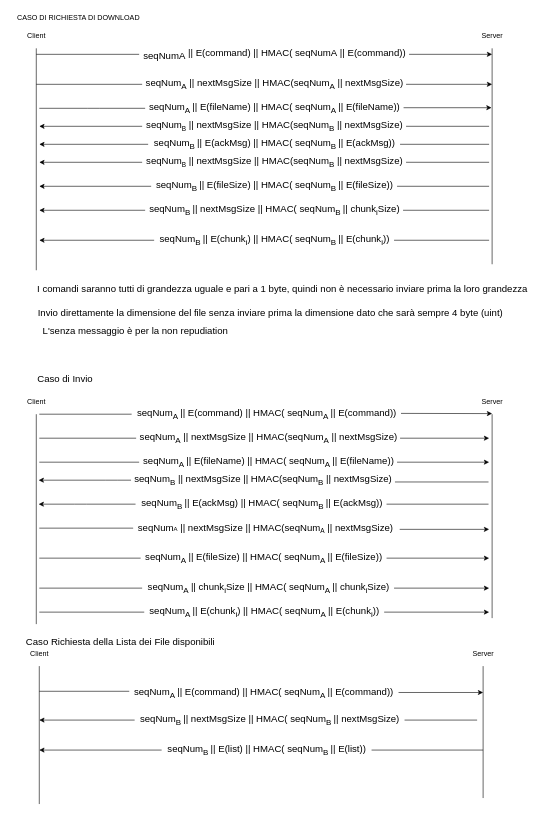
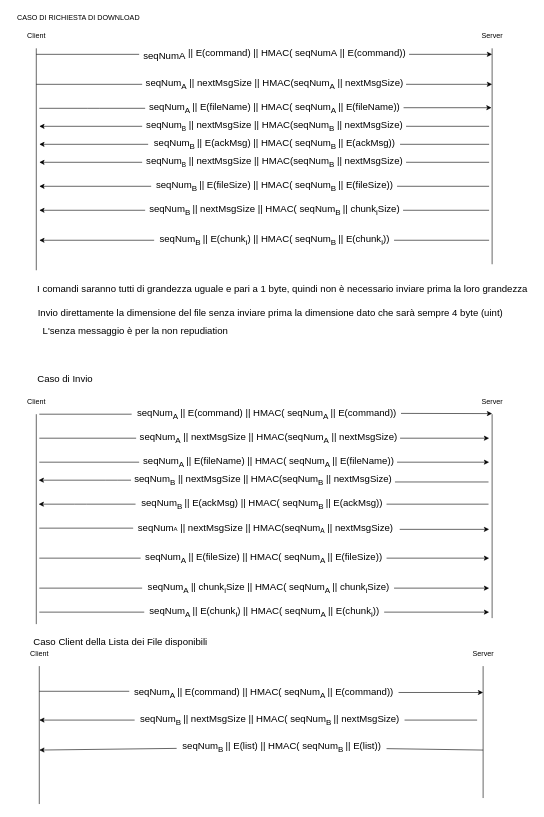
- <mxCell id="24" value="Caso Richiesta della Lista dei File disponibili" style="text;html=1;align=center;verticalAlign=middle;resizable=0;points=[];autosize=1;fontSize=16;" parent="1" vertex="1"><mxGeometry x="35" y="1060" width="330" height="20" as="geometry" /></mxCell>
+ <mxCell id="24" value="Caso Client della Lista dei File disponibili" style="text;html=1;align=center;verticalAlign=middle;resizable=0;points=[];autosize=1;fontSize=16;" parent="1" vertex="1"><mxGeometry x="35" y="1060" width="330" height="20" as="geometry" /></mxCell>
- <mxCell id="52" value="&lt;font style=&quot;font-size: 16px&quot;&gt;seqNum&lt;sub&gt;B&amp;nbsp;&lt;/sub&gt;|| E(list) ||&amp;nbsp;HMAC(&amp;nbsp;seqNum&lt;sub&gt;B&amp;nbsp;&lt;/sub&gt;|| E(list))&lt;/font&gt;" style="text;html=1;align=center;verticalAlign=middle;resizable=0;points=[];autosize=1;" parent="1" vertex="1"><mxGeometry x="269" y="1240" width="350" height="20" as="geometry" /></mxCell>
+ <mxCell id="52" value="&lt;font style=&quot;font-size: 16px&quot;&gt;seqNum&lt;sub&gt;B&amp;nbsp;&lt;/sub&gt;|| E(list) ||&amp;nbsp;HMAC(&amp;nbsp;seqNum&lt;sub&gt;B&amp;nbsp;&lt;/sub&gt;|| E(list))&lt;/font&gt;" style="text;html=1;align=center;verticalAlign=middle;resizable=0;points=[];autosize=1;" parent="1" vertex="1"><mxGeometry x="294" y="1235" width="350" height="20" as="geometry" /></mxCell>
